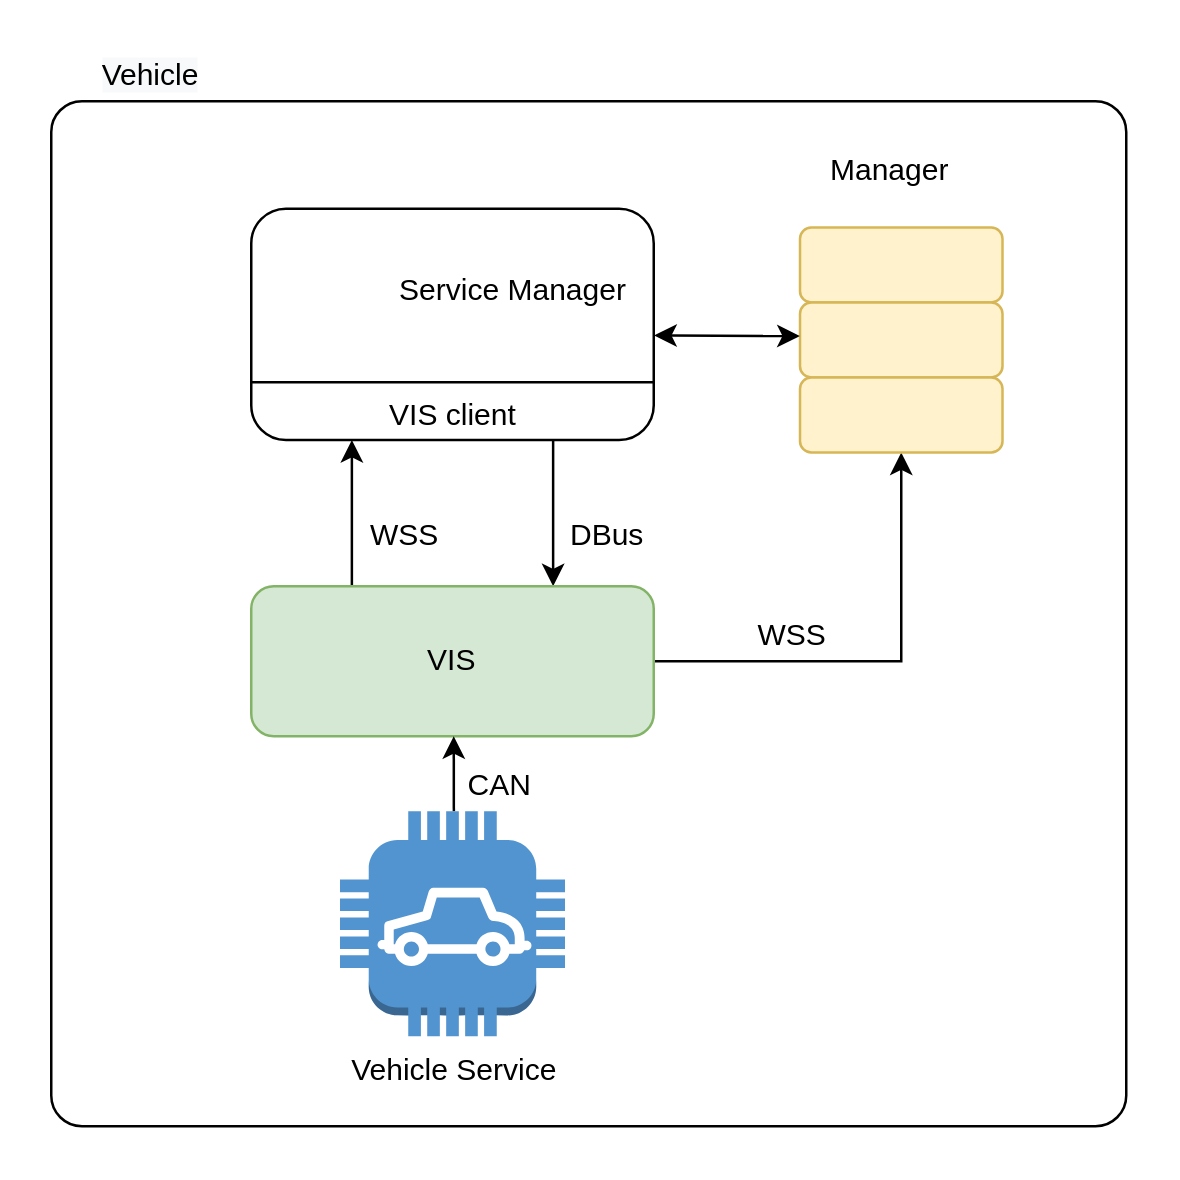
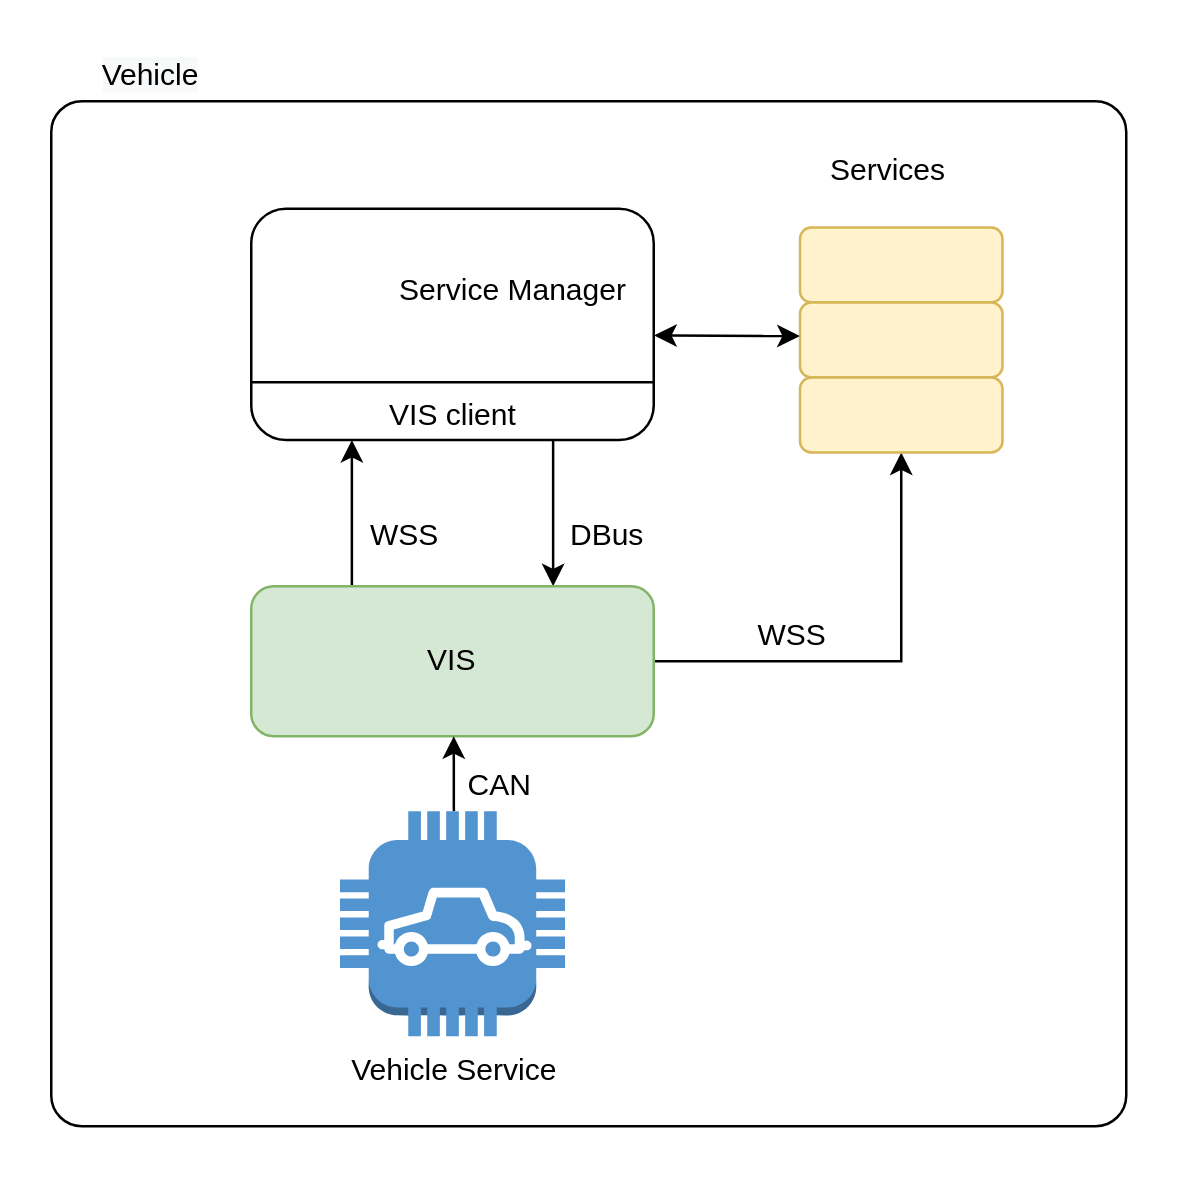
- <mxCell id="14" value="Manager" style="text;html=1;resizable=0;points=[];autosize=1;align=left;verticalAlign=top;spacingTop=-4;" vertex="1" parent="1"><mxGeometry x="330" y="58" width="60" height="20" as="geometry" /></mxCell>
+ <mxCell id="14" value="Services" style="text;html=1;resizable=0;points=[];autosize=1;align=left;verticalAlign=top;spacingTop=-4;" vertex="1" parent="1"><mxGeometry x="330" y="58" width="60" height="20" as="geometry" /></mxCell>
